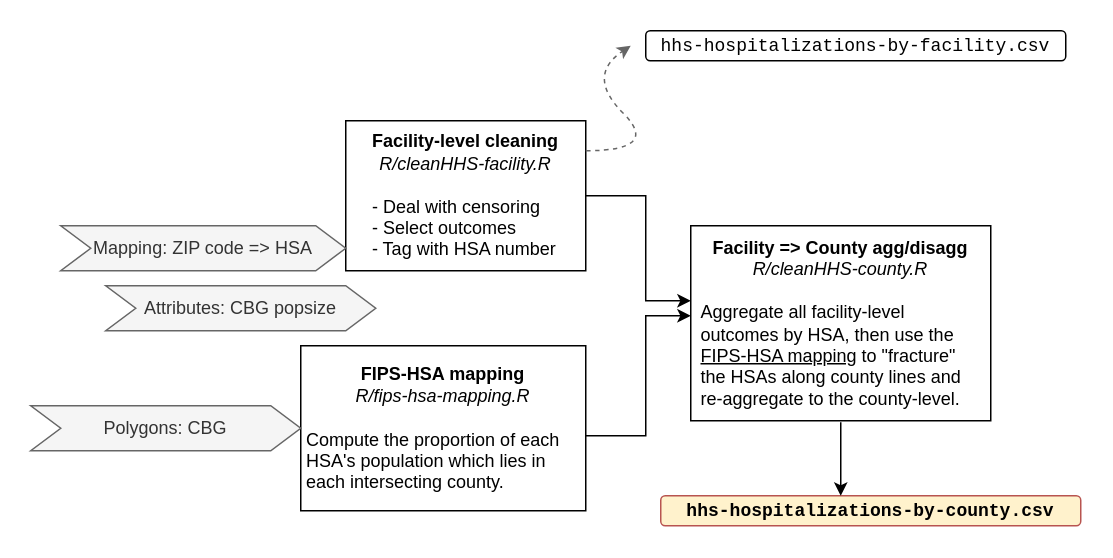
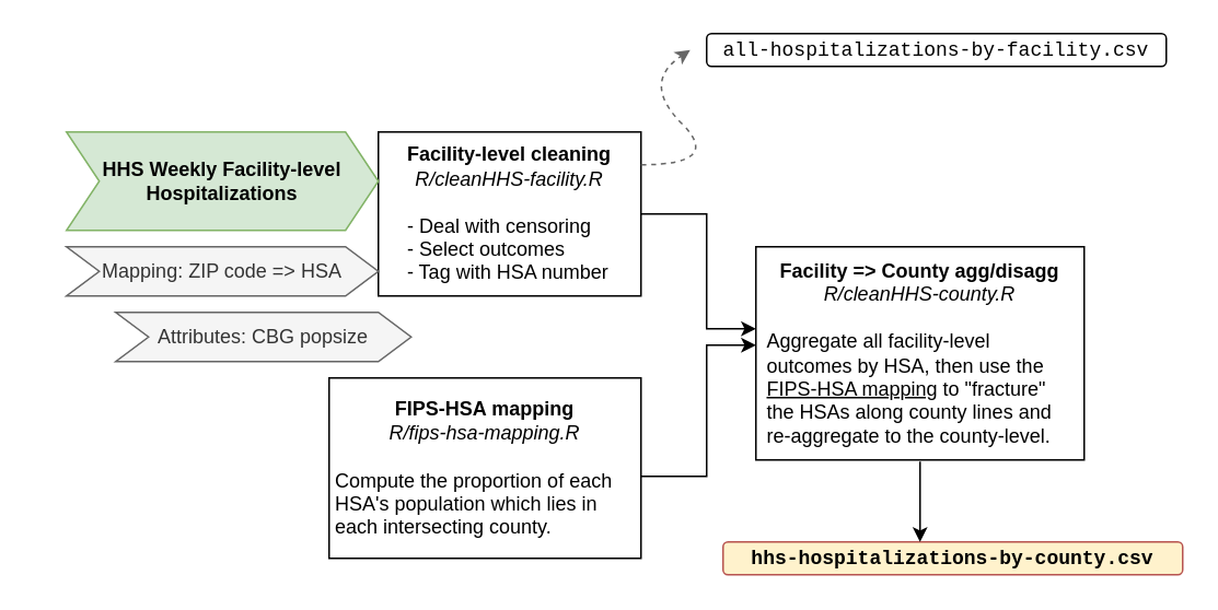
- <mxCell id="12" value="&lt;font face=&quot;Courier New&quot;&gt;hhs-hospitalizations-by-facility.csv&lt;/font&gt;" style="rounded=1;whiteSpace=wrap;html=1;" vertex="1" parent="1"><mxGeometry x="430" y="20" width="280" height="20" as="geometry" /></mxCell>
+ <mxCell id="12" value="&lt;font face=&quot;Courier New&quot;&gt;all-hospitalizations-by-facility.csv&lt;/font&gt;" style="rounded=1;whiteSpace=wrap;html=1;" vertex="1" parent="1"><mxGeometry x="430" y="20" width="280" height="20" as="geometry" /></mxCell>
+ <mxCell id="5" value="HHS Weekly Facility-level Hospitalizations" style="shape=step;perimeter=stepPerimeter;whiteSpace=wrap;html=1;fixedSize=1;fillColor=#d5e8d4;strokeColor=#82b366;fontStyle=1" vertex="1" parent="1"><mxGeometry x="40" y="80" width="190" height="60" as="geometry" /></mxCell>
- <mxCell id="7" value="Polygons: CBG" style="shape=step;perimeter=stepPerimeter;whiteSpace=wrap;html=1;fixedSize=1;fillColor=#f5f5f5;fontColor=#333333;strokeColor=#666666;" vertex="1" parent="1"><mxGeometry x="20" y="270" width="180" height="30" as="geometry" /></mxCell>
